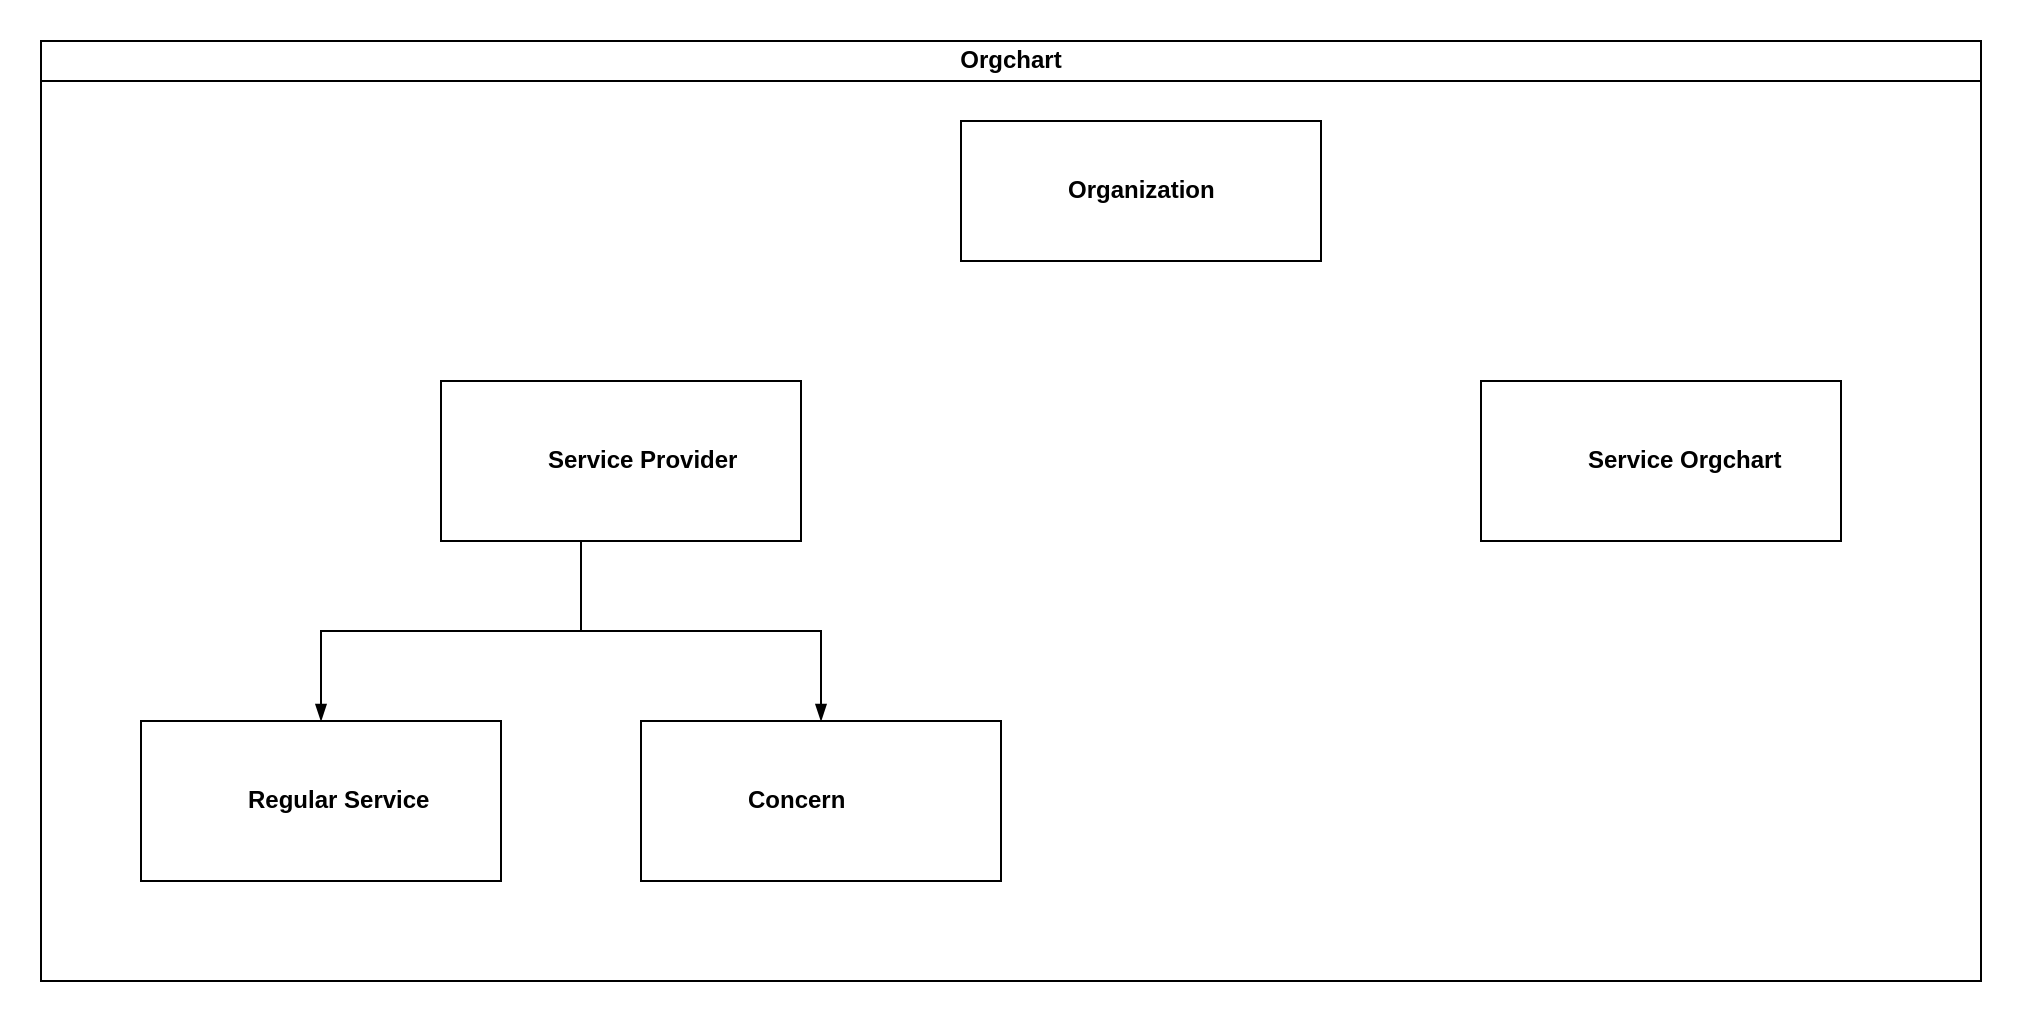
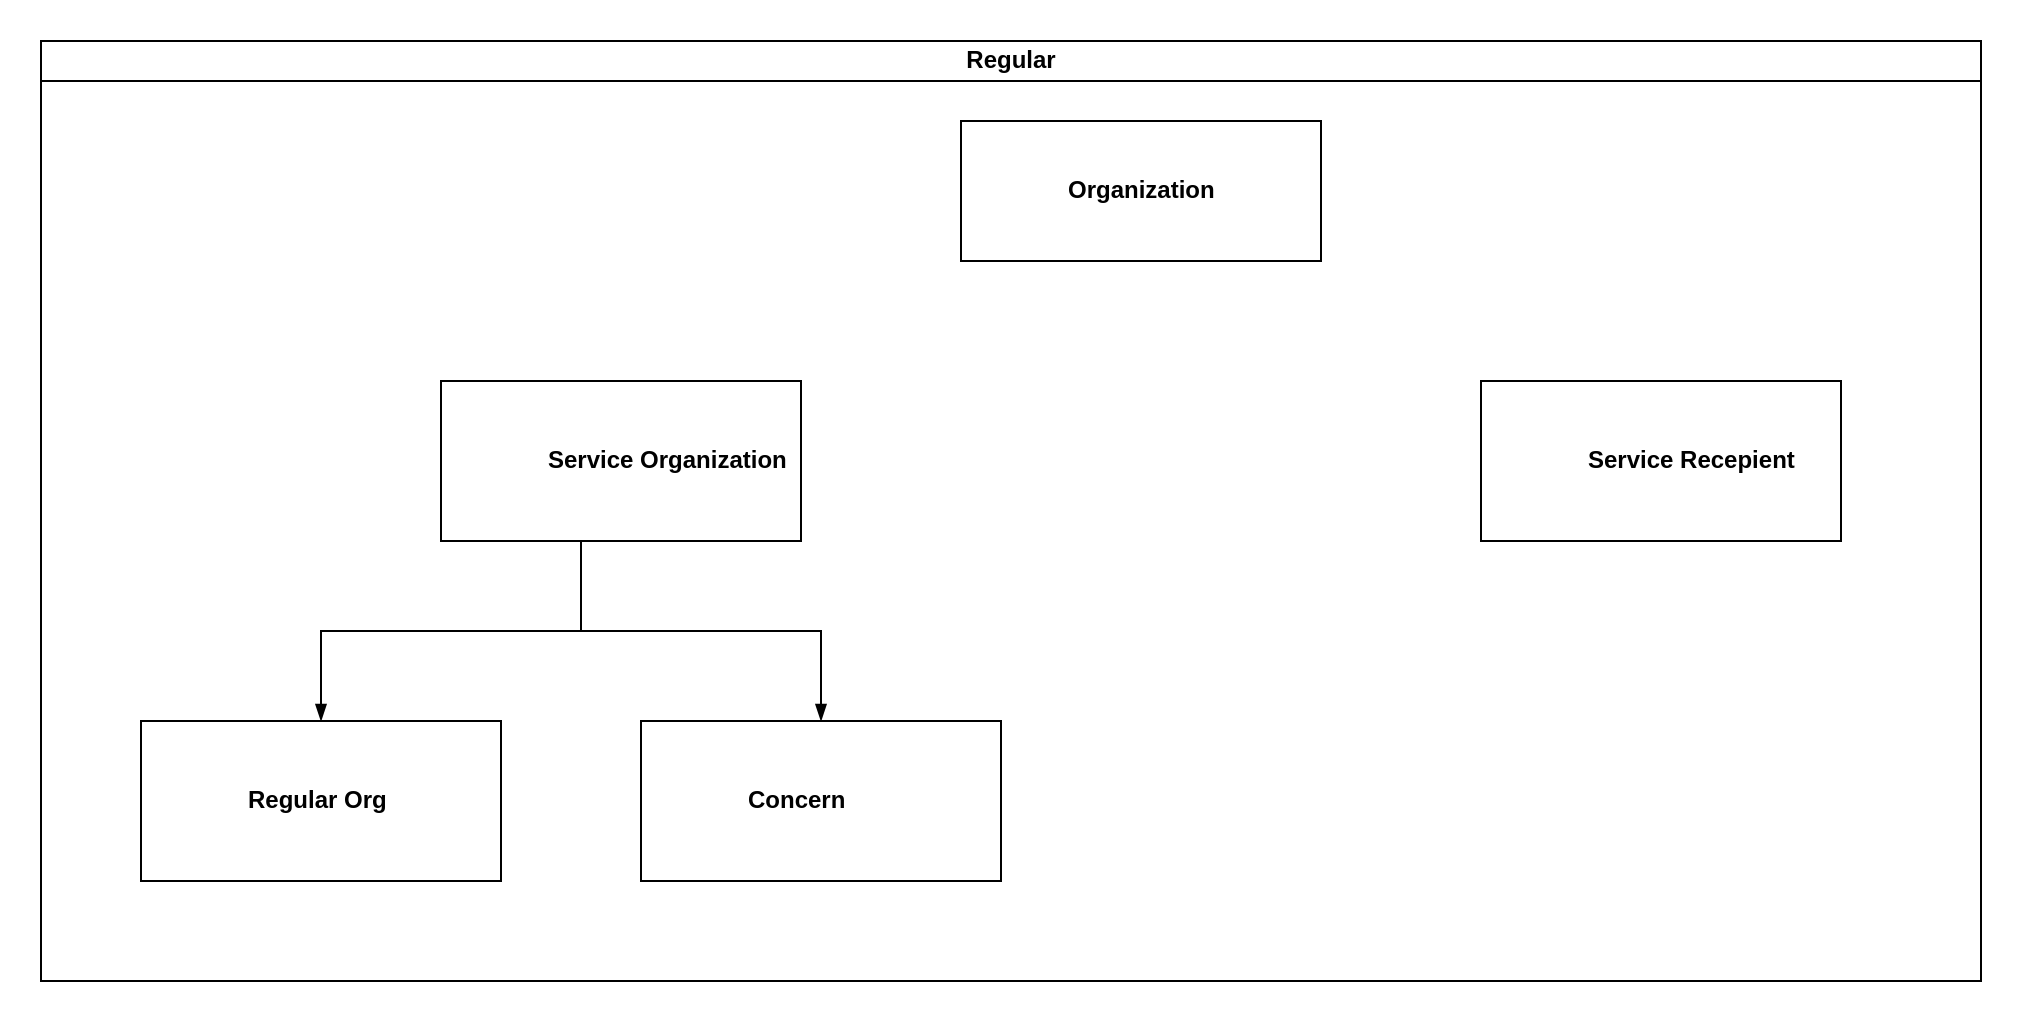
- <mxCell id="2" value="Orgchart" style="swimlane;html=1;startSize=20;horizontal=1;containerType=tree;glass=0;" parent="1" vertex="1"><mxGeometry x="20" y="20" width="970" height="470" as="geometry" /></mxCell>
+ <mxCell id="2" value="Regular" style="swimlane;html=1;startSize=20;horizontal=1;containerType=tree;glass=0;" parent="1" vertex="1"><mxGeometry x="20" y="20" width="970" height="470" as="geometry" /></mxCell>
- <mxCell id="8" value="Service Provider" style="label;image=https://cdn3.iconfinder.com/data/icons/user-avatars-1/512/users-10-3-128.png;whiteSpace=wrap;html=1;rounded=0;glass=0;treeFolding=1;treeMoving=1;" vertex="1" parent="6"><mxGeometry width="180" height="80" as="geometry" /></mxCell>
+ <mxCell id="8" value="Service Organization" style="label;image=https://cdn3.iconfinder.com/data/icons/user-avatars-1/512/users-10-3-128.png;whiteSpace=wrap;html=1;rounded=0;glass=0;treeFolding=1;treeMoving=1;" vertex="1" parent="6"><mxGeometry width="180" height="80" as="geometry" /></mxCell>
- <mxCell id="7" value="Service Orgchart" style="label;image=https://cdn3.iconfinder.com/data/icons/user-avatars-1/512/users-2-128.png;whiteSpace=wrap;html=1;rounded=0;glass=0;" parent="6" vertex="1"><mxGeometry x="520" width="180" height="80" as="geometry" /></mxCell>
+ <mxCell id="7" value="Service Recepient" style="label;image=https://cdn3.iconfinder.com/data/icons/user-avatars-1/512/users-2-128.png;whiteSpace=wrap;html=1;rounded=0;glass=0;" parent="6" vertex="1"><mxGeometry x="520" width="180" height="80" as="geometry" /></mxCell>
- <mxCell id="4" value="Regular Service" style="label;image=https://cdn3.iconfinder.com/data/icons/user-avatars-1/512/users-10-3-128.png;whiteSpace=wrap;html=1;rounded=0;glass=0;treeFolding=1;treeMoving=1;" vertex="1" parent="2"><mxGeometry x="50" y="340" width="180" height="80" as="geometry" /></mxCell>
+ <mxCell id="4" value="Regular Org" style="label;image=https://cdn3.iconfinder.com/data/icons/user-avatars-1/512/users-10-3-128.png;whiteSpace=wrap;html=1;rounded=0;glass=0;treeFolding=1;treeMoving=1;" vertex="1" parent="2"><mxGeometry x="50" y="340" width="180" height="80" as="geometry" /></mxCell>
